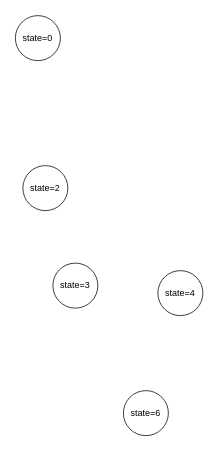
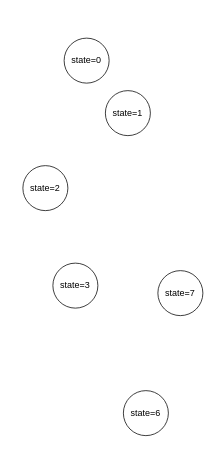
- <mxCell id="2" value="state=0" style="ellipse;whiteSpace=wrap;html=1;aspect=fixed;" parent="1" vertex="1"><mxGeometry x="20" y="20" width="60" height="60" as="geometry" /></mxCell>
+ <mxCell id="2" value="state=0" style="ellipse;whiteSpace=wrap;html=1;aspect=fixed;" parent="1" vertex="1"><mxGeometry x="85" y="50" width="60" height="60" as="geometry" /></mxCell>
+ <mxCell id="3" value="state=1" style="ellipse;whiteSpace=wrap;html=1;aspect=fixed;" parent="1" vertex="1"><mxGeometry x="140" y="120" width="60" height="60" as="geometry" /></mxCell>
- <mxCell id="6" value="state=4" style="ellipse;whiteSpace=wrap;html=1;aspect=fixed;" parent="1" vertex="1"><mxGeometry x="210" y="360" width="60" height="60" as="geometry" /></mxCell>
+ <mxCell id="6" value="state=7" style="ellipse;whiteSpace=wrap;html=1;aspect=fixed;" parent="1" vertex="1"><mxGeometry x="210" y="360" width="60" height="60" as="geometry" /></mxCell>
